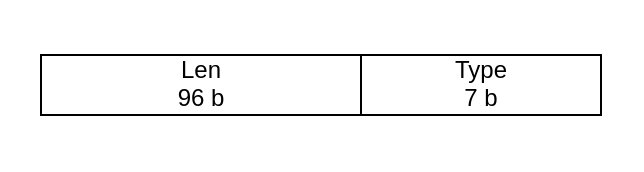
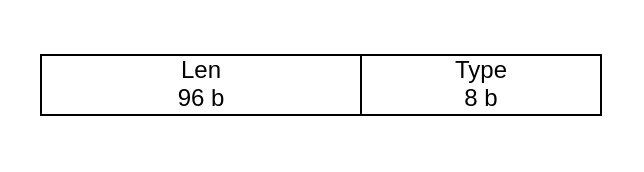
- <mxCell id="7" value="7 b" style="text;html=1;align=center;verticalAlign=middle;resizable=0;points=[];autosize=1;strokeColor=none;fillColor=none;" parent="1" vertex="1"><mxGeometry x="220.003" y="34" width="40" height="30" as="geometry" /></mxCell>
+ <mxCell id="7" value="8 b" style="text;html=1;align=center;verticalAlign=middle;resizable=0;points=[];autosize=1;strokeColor=none;fillColor=none;" parent="1" vertex="1"><mxGeometry x="220.003" y="34" width="40" height="30" as="geometry" /></mxCell>
